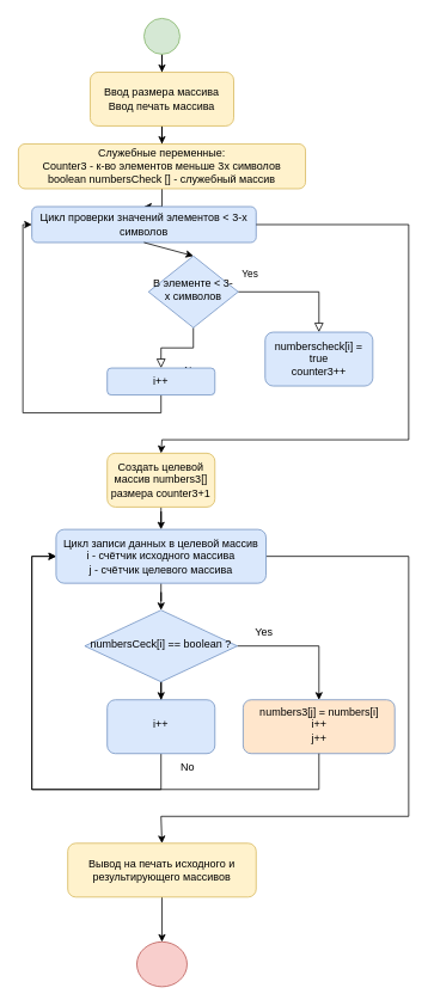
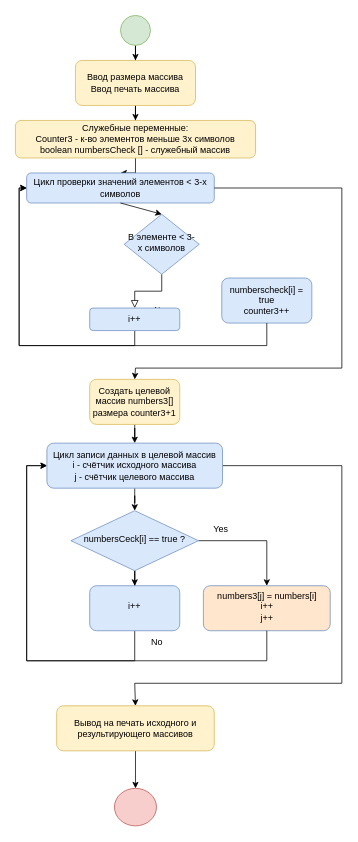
- <mxCell id="2" value="Yes" style="rounded=0;html=1;jettySize=auto;orthogonalLoop=1;fontSize=11;endArrow=block;endFill=0;endSize=8;strokeWidth=1;shadow=0;labelBackgroundColor=none;edgeStyle=orthogonalEdgeStyle;entryX=0.5;entryY=0;entryDx=0;entryDy=0;" parent="1" source="4" target="10" edge="1"><mxGeometry x="-0.806" y="20" relative="1" as="geometry"><mxPoint as="offset" /><mxPoint x="385" y="390" as="targetPoint" /></mxGeometry></mxCell>
+ <mxCell id="20" value="" style="endArrow=classic;html=1;rounded=0;exitX=0.5;exitY=1;exitDx=0;exitDy=0;entryX=0;entryY=0.5;entryDx=0;entryDy=0;" edge="1" parent="1" source="10" target="17"><mxGeometry width="50" height="50" relative="1" as="geometry"><mxPoint x="385" y="450" as="sourcePoint" /><mxPoint x="435" y="400" as="targetPoint" /><Array as="points"><mxPoint x="355" y="460" /><mxPoint x="25" y="460" /><mxPoint x="25" y="250" /></Array></mxGeometry></mxCell>
- <mxCell id="9" value="numbersCeck[i] == boolean ?" style="rhombus;whiteSpace=wrap;html=1;shadow=0;fontFamily=Helvetica;fontSize=12;align=center;strokeWidth=1;spacing=6;spacingTop=-4;fillColor=#dae8fc;strokeColor=#6c8ebf;" parent="1" vertex="1"><mxGeometry x="94" y="680" width="170" height="80" as="geometry" /></mxCell>
+ <mxCell id="9" value="numbersCeck[i] == true ?" style="rhombus;whiteSpace=wrap;html=1;shadow=0;fontFamily=Helvetica;fontSize=12;align=center;strokeWidth=1;spacing=6;spacingTop=-4;fillColor=#dae8fc;strokeColor=#6c8ebf;" parent="1" vertex="1"><mxGeometry x="94" y="680" width="170" height="80" as="geometry" /></mxCell>
